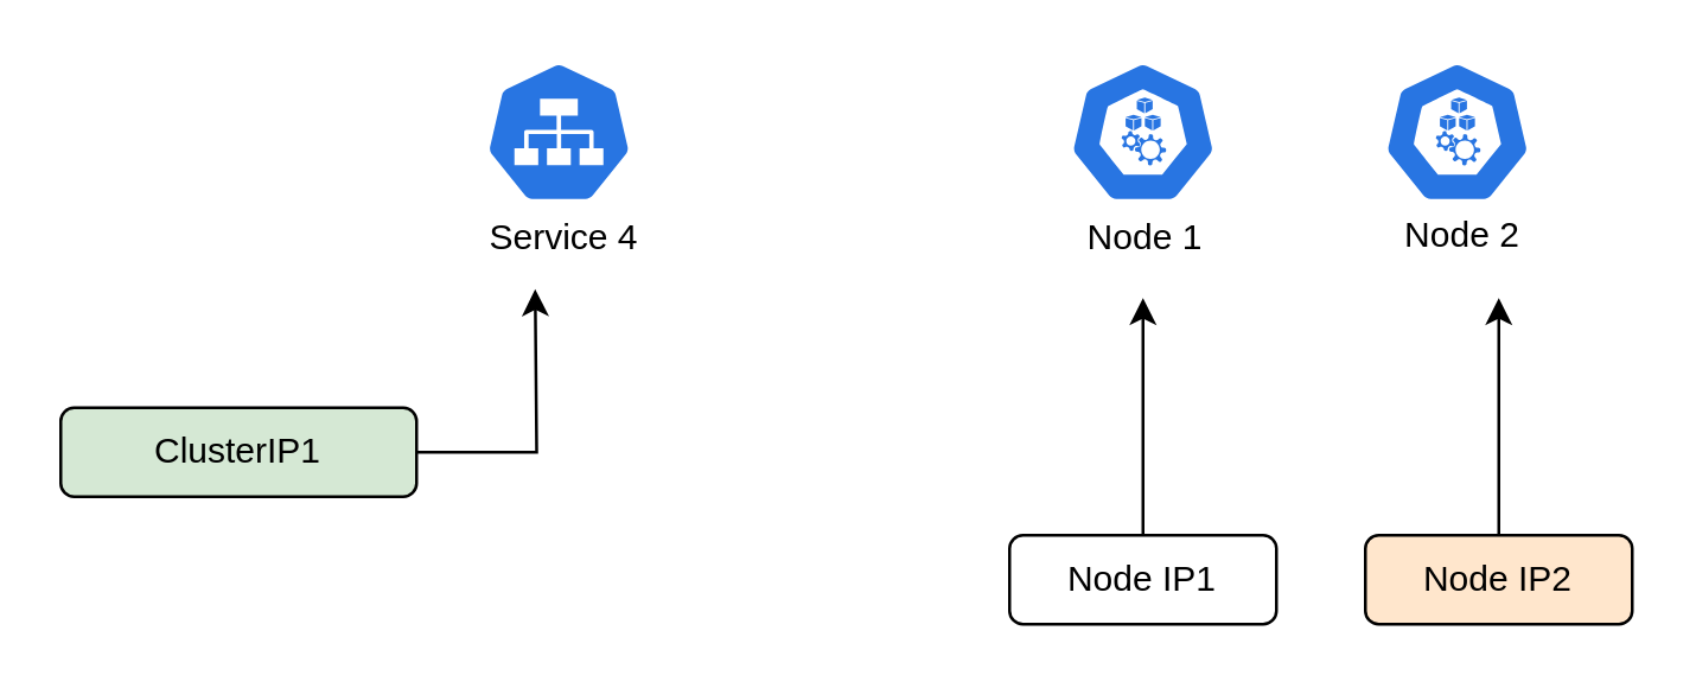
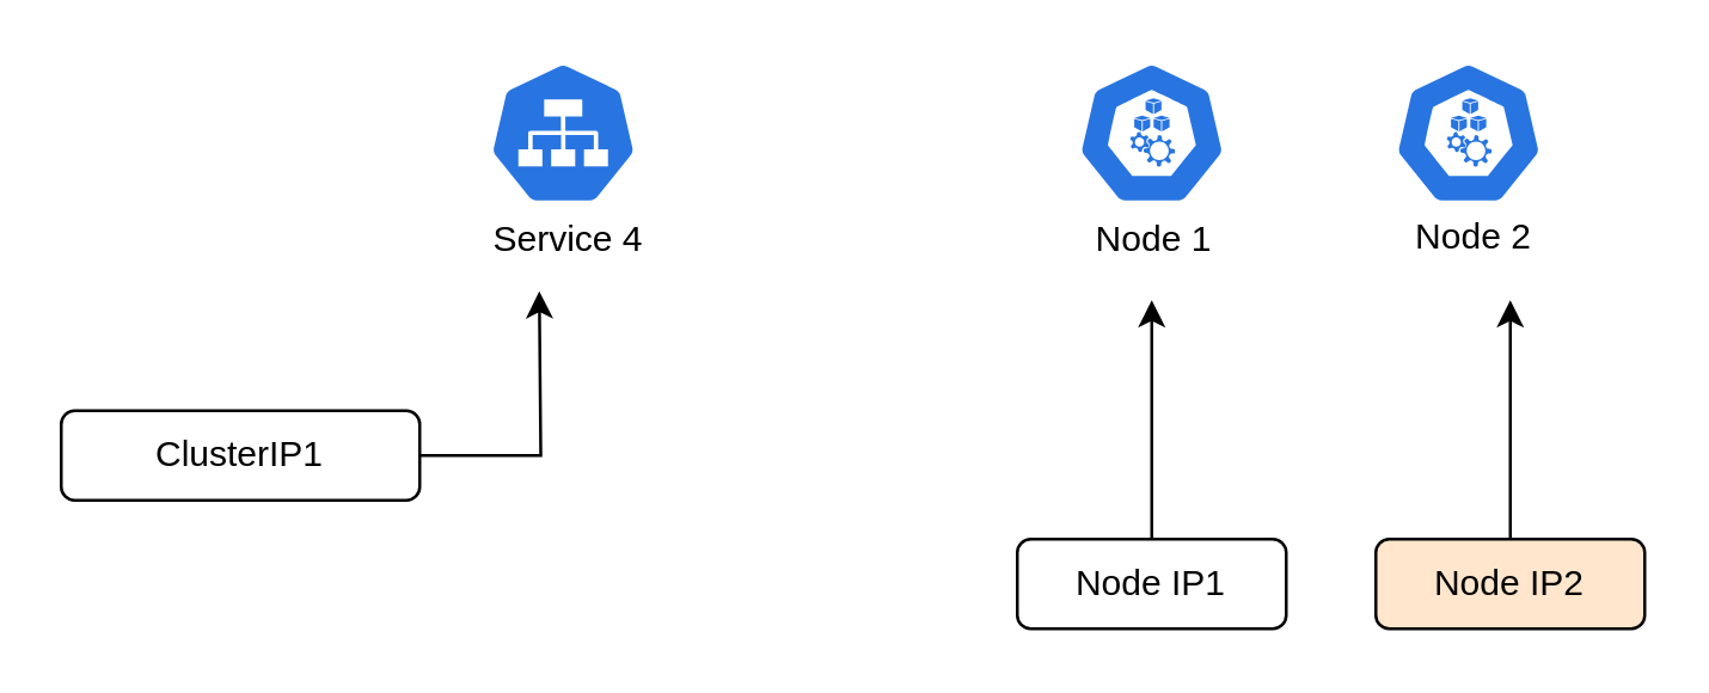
- <mxCell id="5" value="ClusterIP1" style="rounded=1;whiteSpace=wrap;html=1;fillColor=#d5e8d4;" vertex="1" parent="2"><mxGeometry y="117" width="120" height="30" as="geometry" /></mxCell>
+ <mxCell id="5" value="ClusterIP1" style="rounded=1;whiteSpace=wrap;html=1;" vertex="1" parent="2"><mxGeometry y="117" width="120" height="30" as="geometry" /></mxCell>
